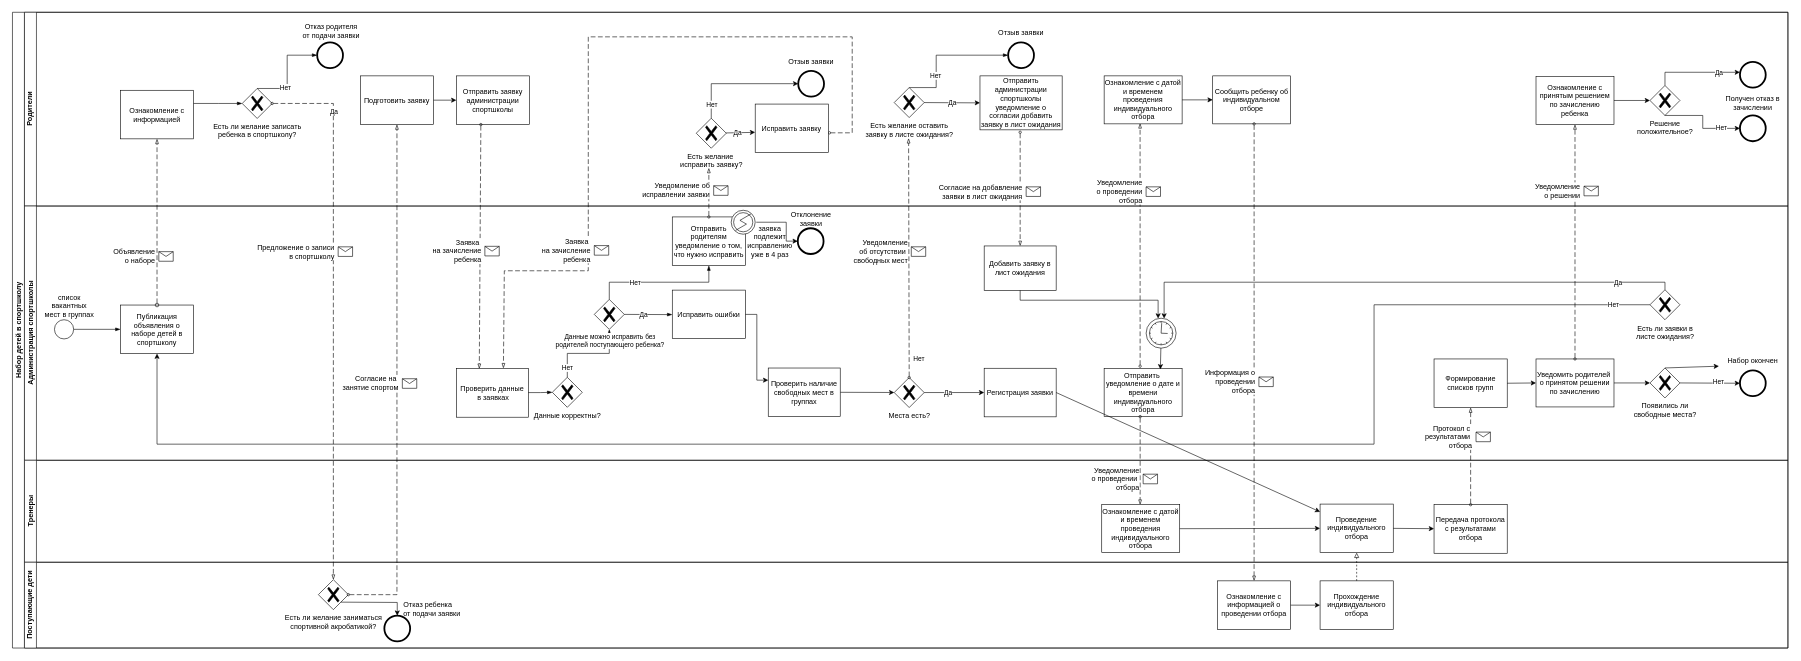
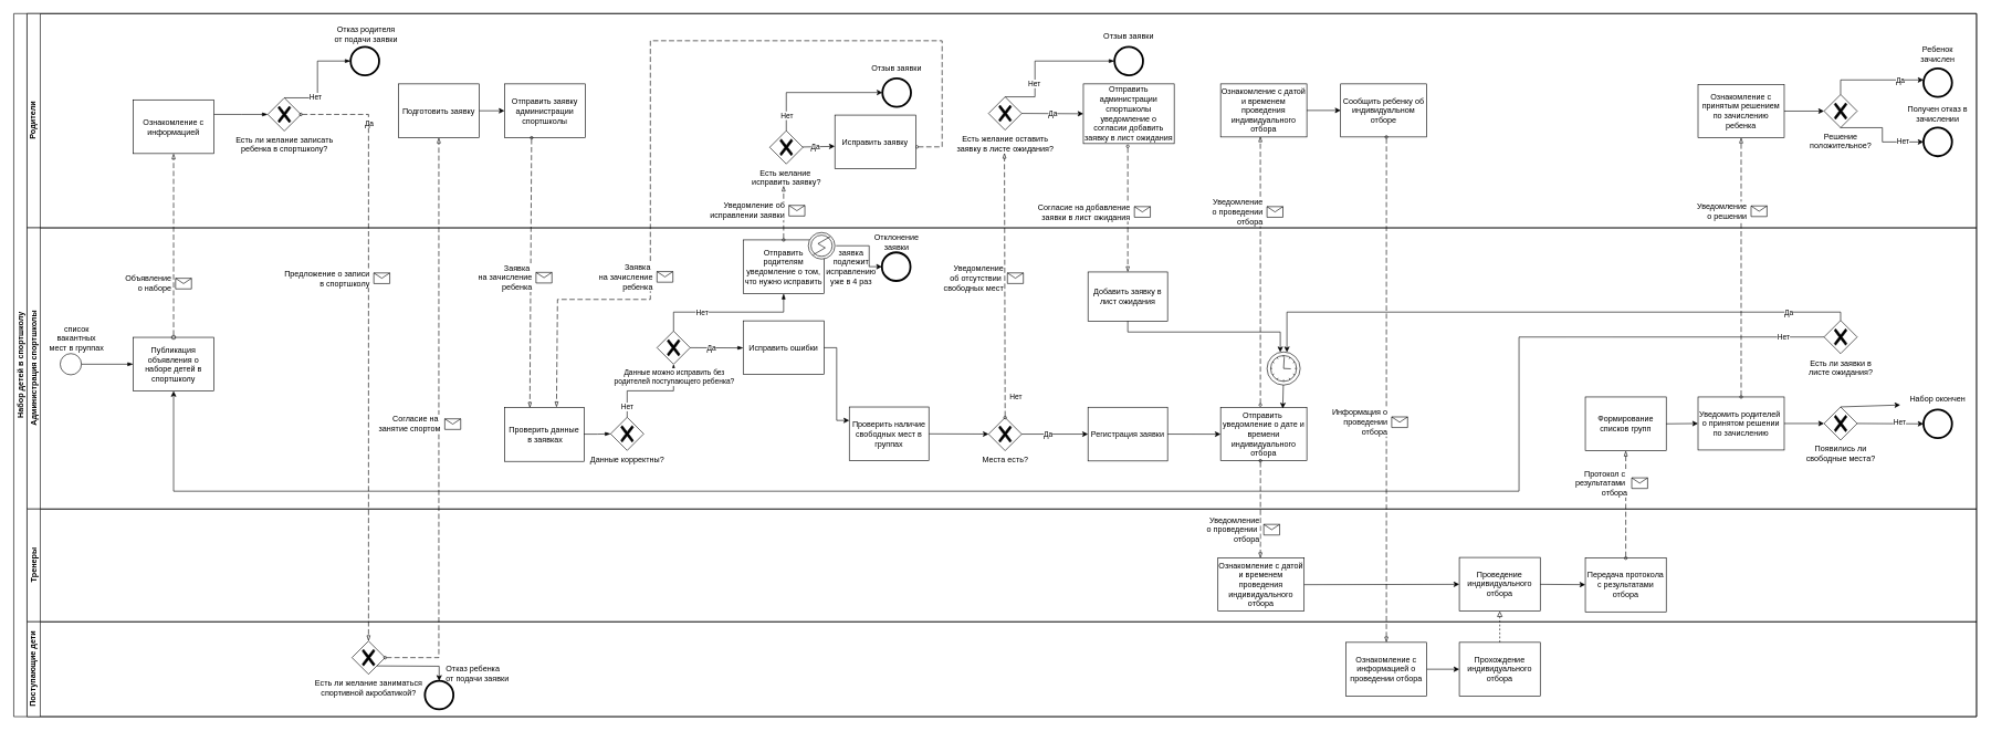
+ <mxCell id="32" value="Ребенок зачислен" style="text;html=1;align=center;verticalAlign=middle;whiteSpace=wrap;rounded=0;" parent="3" vertex="1"><mxGeometry x="2842.25" y="46.5" width="78.5" height="30" as="geometry" /></mxCell>
- <mxCell id="51" value="" style="endArrow=classic;html=1;rounded=0;exitX=1;exitY=0.5;exitDx=0;exitDy=0;exitPerimeter=0;" parent="38" source="46" target="105" edge="1"><mxGeometry width="50" height="50" relative="1" as="geometry"><mxPoint x="1770" y="358.05" as="sourcePoint" /><mxPoint x="1820" y="308.05" as="targetPoint" /></mxGeometry></mxCell>
+ <mxCell id="51" value="" style="endArrow=classic;html=1;rounded=0;exitX=1;exitY=0.5;exitDx=0;exitDy=0;exitPerimeter=0;entryX=0;entryY=0.5;entryDx=0;entryDy=0;entryPerimeter=0;" parent="38" source="46" target="50" edge="1"><mxGeometry width="50" height="50" relative="1" as="geometry"><mxPoint x="1770" y="358.05" as="sourcePoint" /><mxPoint x="1820" y="308.05" as="targetPoint" /></mxGeometry></mxCell>
